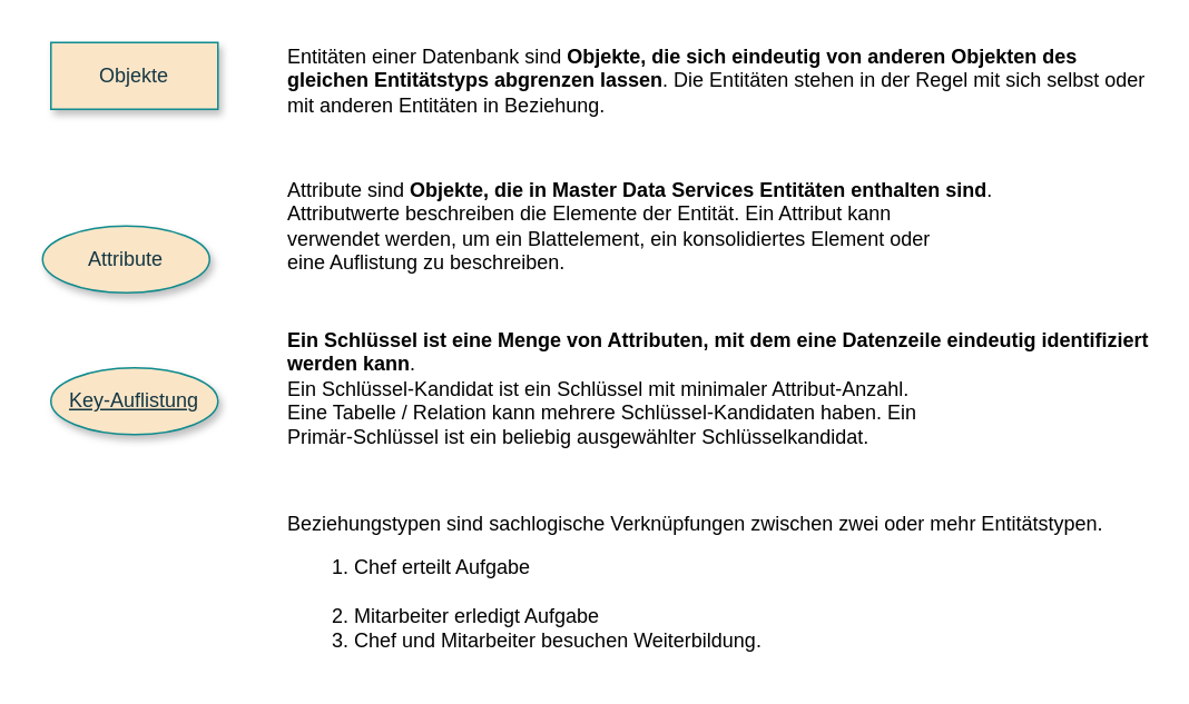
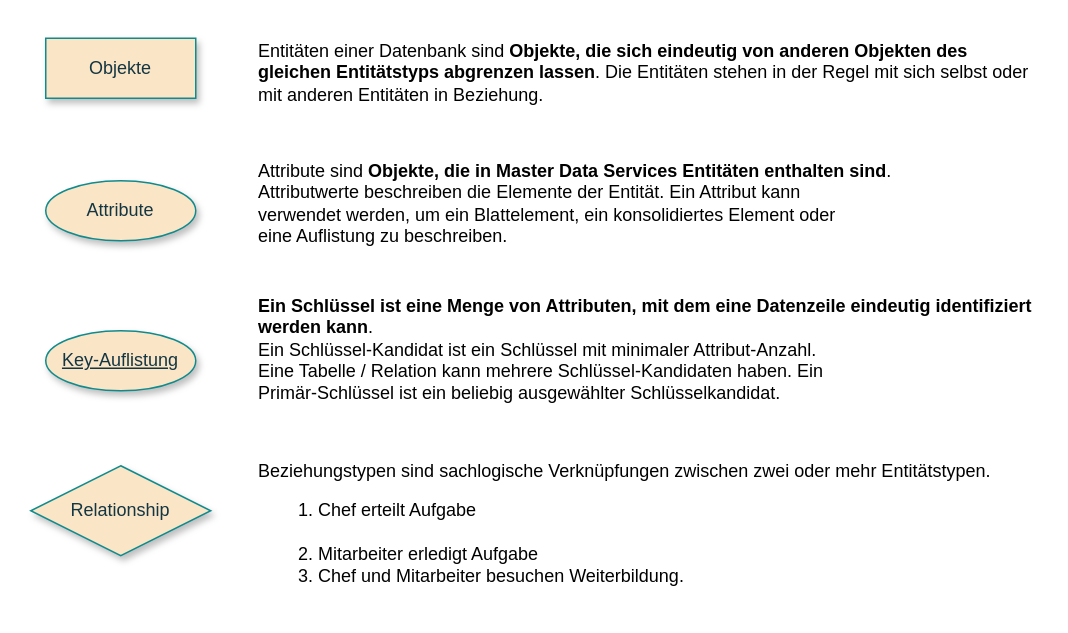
- <mxCell id="2" value="Attribute" style="ellipse;whiteSpace=wrap;html=1;align=center;shadow=1;labelBackgroundColor=none;fillColor=#FAE5C7;strokeColor=#0F8B8D;fontColor=#143642;rounded=0;" parent="1" vertex="1"><mxGeometry x="25" y="135" width="100" height="40" as="geometry" /></mxCell>
+ <mxCell id="2" value="Attribute" style="ellipse;whiteSpace=wrap;html=1;align=center;shadow=1;labelBackgroundColor=none;fillColor=#FAE5C7;strokeColor=#0F8B8D;fontColor=#143642;rounded=0;" parent="1" vertex="1"><mxGeometry x="30" y="120" width="100" height="40" as="geometry" /></mxCell>
+ <mxCell id="5" value="Relationship" style="shape=rhombus;perimeter=rhombusPerimeter;whiteSpace=wrap;html=1;align=center;shadow=1;container=0;labelBackgroundColor=none;fillColor=#FAE5C7;strokeColor=#0F8B8D;fontColor=#143642;rounded=0;" parent="1" vertex="1"><mxGeometry x="20" y="310" width="120" height="60" as="geometry" /></mxCell>
